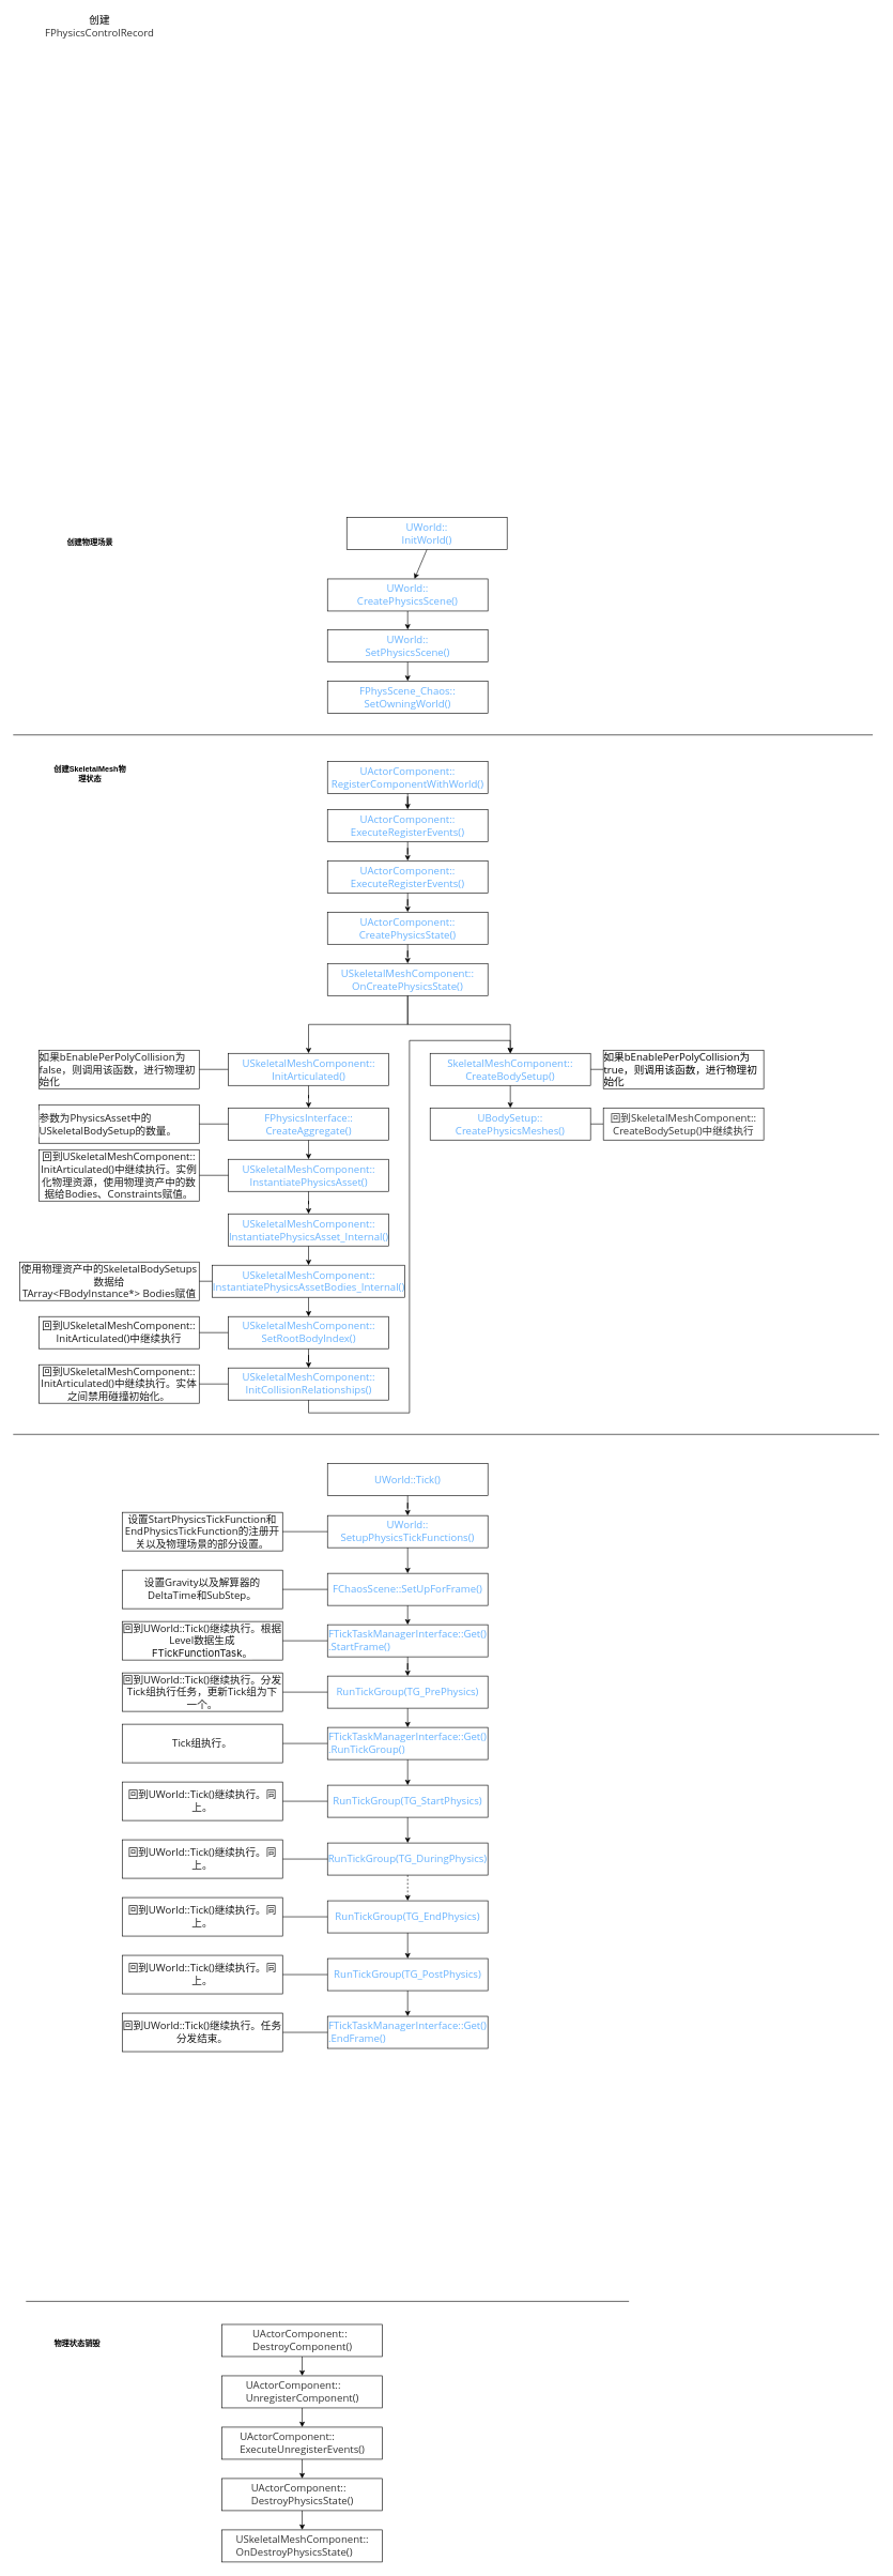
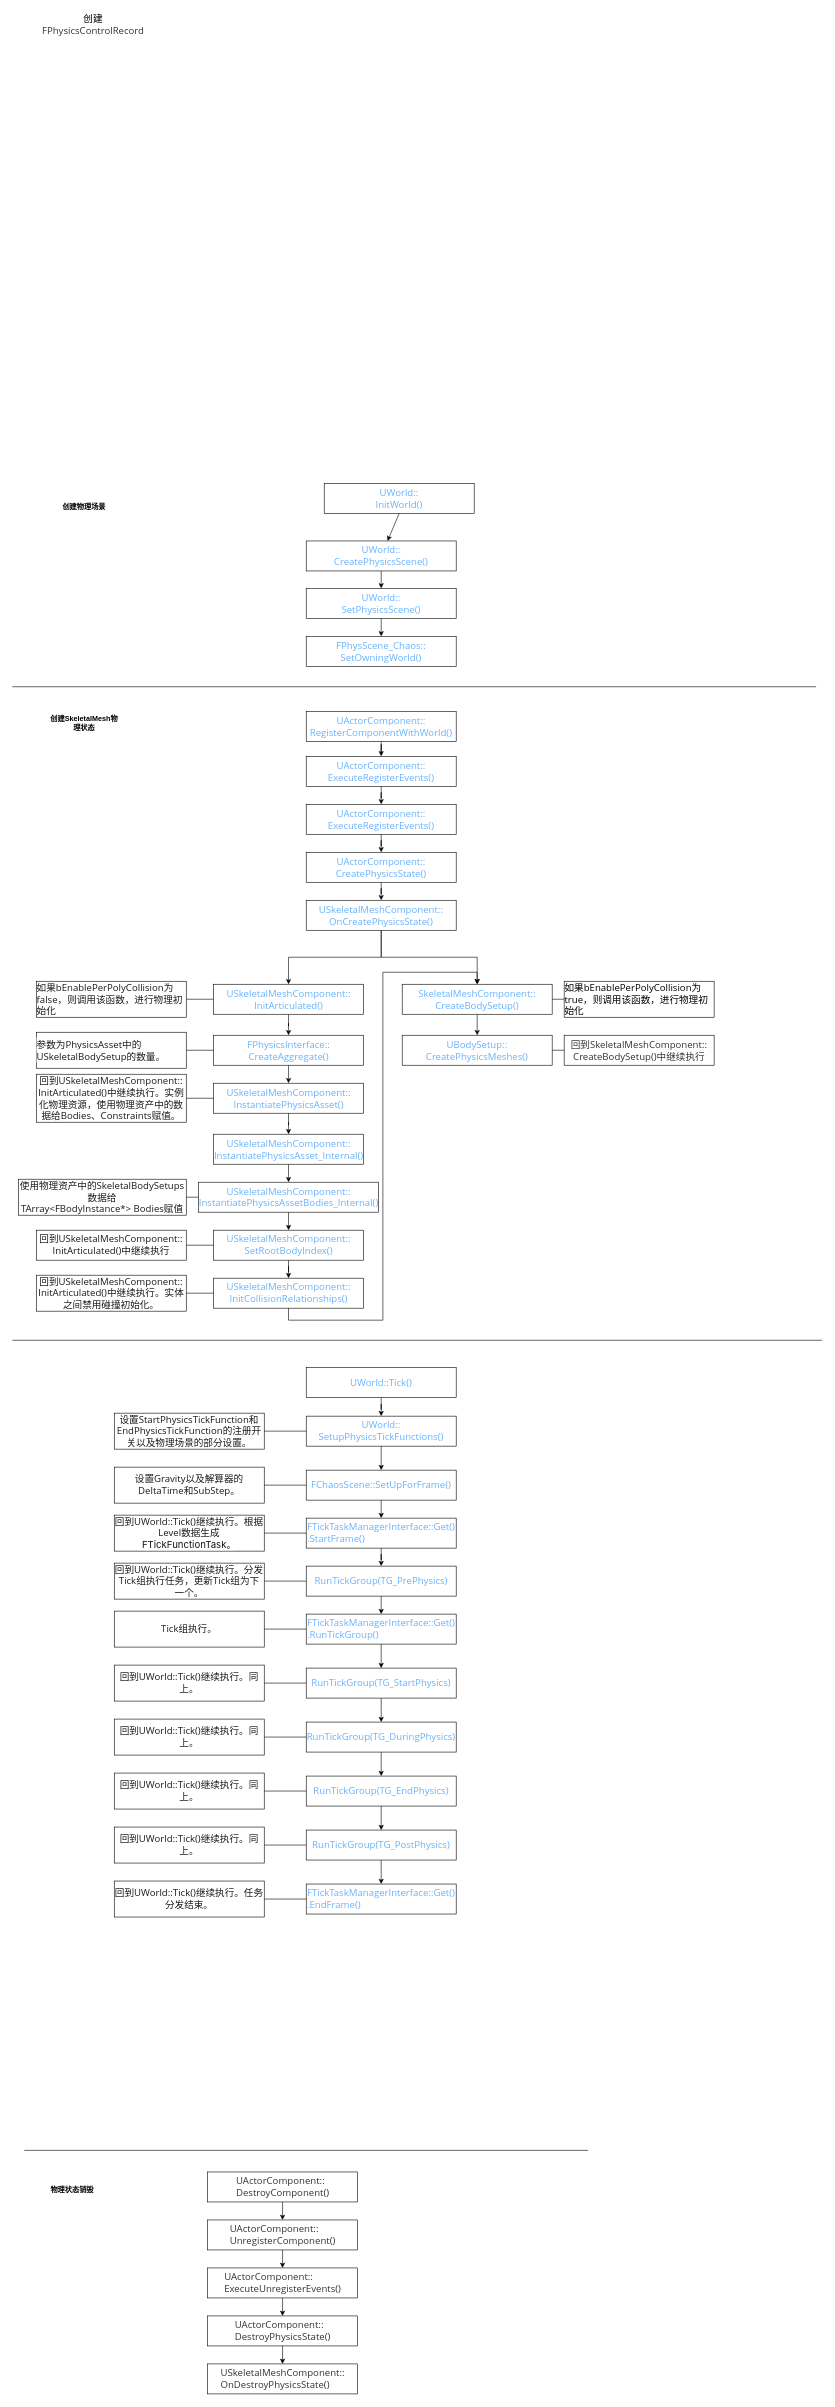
- <mxCell id="93" style="edgeStyle=orthogonalEdgeStyle;rounded=0;orthogonalLoop=1;jettySize=auto;html=1;exitX=0.5;exitY=1;exitDx=0;exitDy=0;entryX=0.5;entryY=0;entryDx=0;entryDy=0;fontColor=#66B2FF;dashed=1;" parent="1" source="94" target="96" edge="1"><mxGeometry relative="1" as="geometry" /></mxCell>
+ <mxCell id="93" style="edgeStyle=orthogonalEdgeStyle;rounded=0;orthogonalLoop=1;jettySize=auto;html=1;exitX=0.5;exitY=1;exitDx=0;exitDy=0;entryX=0.5;entryY=0;entryDx=0;entryDy=0;fontColor=#66B2FF;" parent="1" source="94" target="96" edge="1"><mxGeometry relative="1" as="geometry" /></mxCell>
